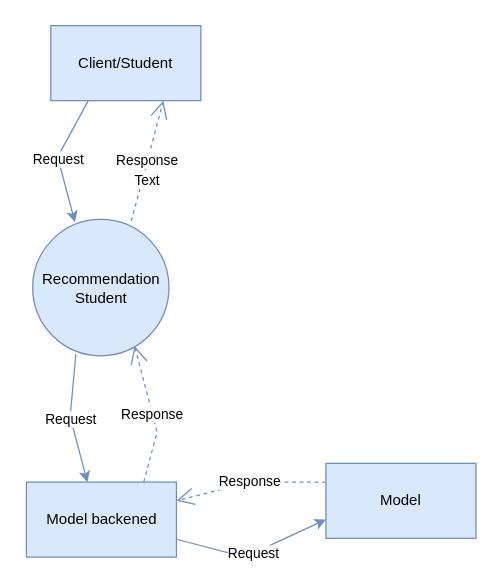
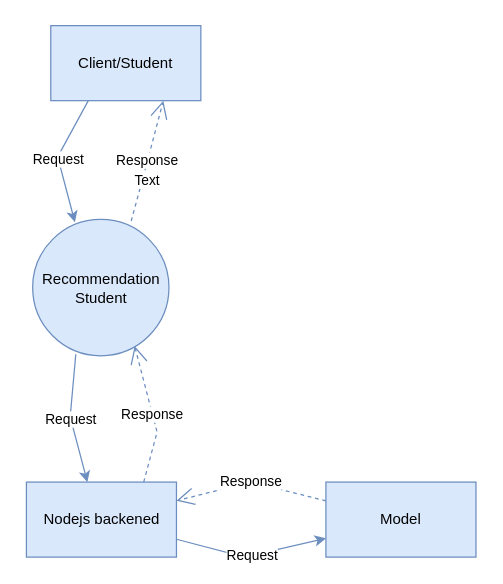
- <mxCell id="4" value="Model" style="rounded=0;whiteSpace=wrap;html=1;fillColor=#dae8fc;strokeColor=#6c8ebf;" vertex="1" parent="1"><mxGeometry x="260" y="370" width="120" height="60" as="geometry" /></mxCell>
+ <mxCell id="4" value="Model" style="rounded=0;whiteSpace=wrap;html=1;fillColor=#dae8fc;strokeColor=#6c8ebf;" vertex="1" parent="1"><mxGeometry x="260" y="385" width="120" height="60" as="geometry" /></mxCell>
- <mxCell id="5" value="Model backened" style="rounded=0;whiteSpace=wrap;html=1;fillColor=#dae8fc;strokeColor=#6c8ebf;" vertex="1" parent="1"><mxGeometry x="20.5" y="385" width="120" height="60" as="geometry" /></mxCell>
+ <mxCell id="5" value="Nodejs backened" style="rounded=0;whiteSpace=wrap;html=1;fillColor=#dae8fc;strokeColor=#6c8ebf;" vertex="1" parent="1"><mxGeometry x="20.5" y="385" width="120" height="60" as="geometry" /></mxCell>
